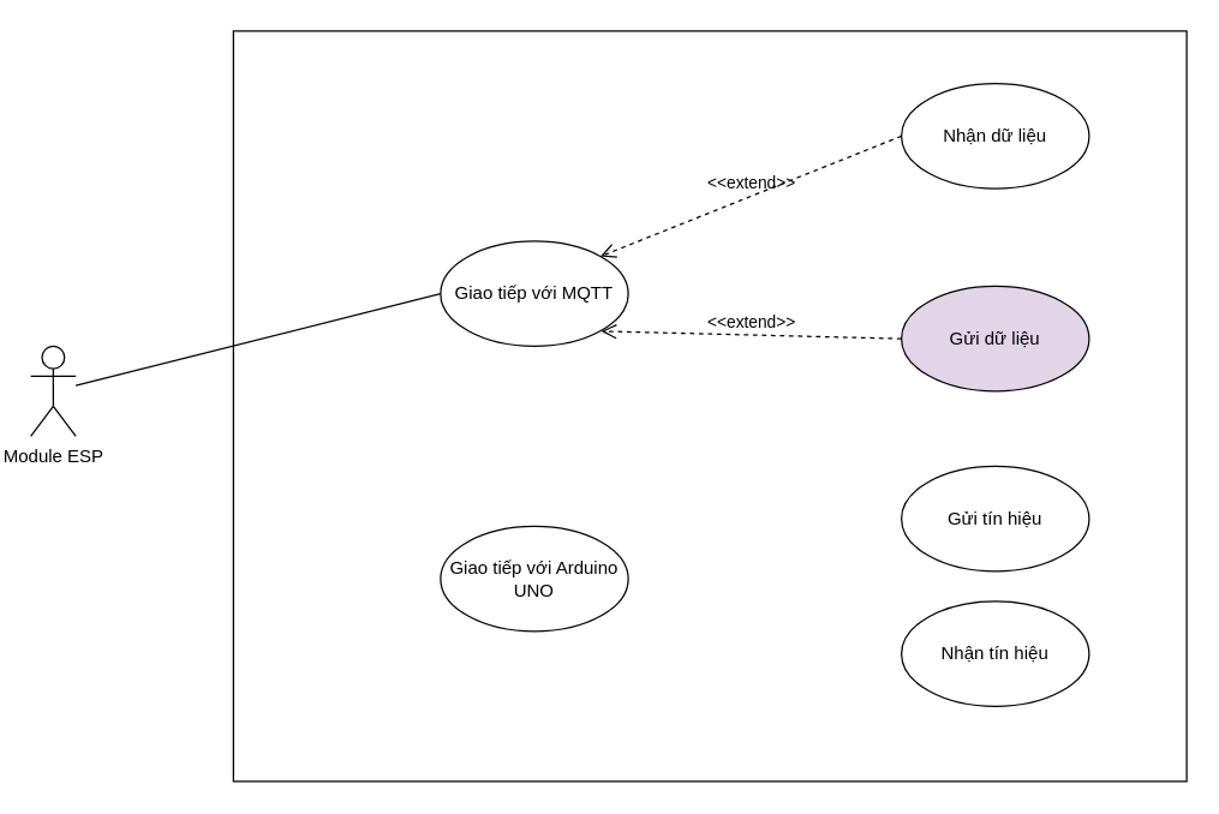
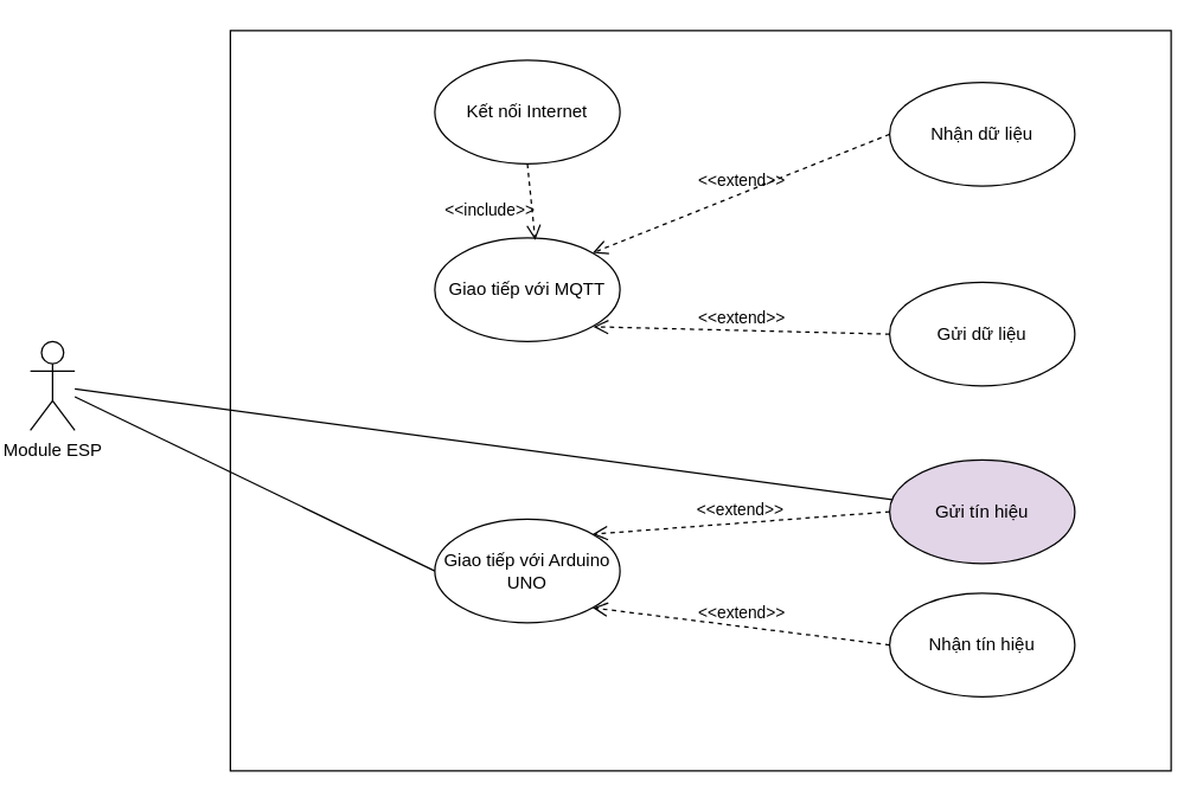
+ <mxCell id="16" value="Kết nối Internet" style="ellipse;whiteSpace=wrap;html=1;" vertex="1" parent="1"><mxGeometry x="293" y="40" width="125" height="70" as="geometry" /></mxCell>
+ <mxCell id="17" value="&amp;lt;&amp;lt;include&amp;gt;&amp;gt;" style="endArrow=open;startArrow=none;endFill=0;startFill=0;endSize=8;html=1;verticalAlign=bottom;dashed=1;labelBackgroundColor=none;exitX=0.5;exitY=1;exitDx=0;exitDy=0;entryX=0.542;entryY=0.022;entryDx=0;entryDy=0;entryPerimeter=0;" edge="1" parent="1" source="16" target="4"><mxGeometry x="0.436" y="-29" width="160" relative="1" as="geometry"><mxPoint x="610" y="155" as="sourcePoint" /><mxPoint x="409.87" y="180.35" as="targetPoint" /><mxPoint as="offset" /></mxGeometry></mxCell>
- <mxCell id="11" value="Gửi dữ liệu" style="ellipse;whiteSpace=wrap;html=1;fillColor=#e1d5e7;" vertex="1" parent="1"><mxGeometry x="600" y="190" width="125" height="70" as="geometry" /></mxCell>
+ <mxCell id="11" value="Gửi dữ liệu" style="ellipse;whiteSpace=wrap;html=1;" vertex="1" parent="1"><mxGeometry x="600" y="190" width="125" height="70" as="geometry" /></mxCell>
- <mxCell id="6" value="" style="endArrow=none;html=1;entryX=0;entryY=0.5;entryDx=0;entryDy=0;" edge="1" parent="1" source="3" target="4"><mxGeometry width="50" height="50" relative="1" as="geometry"><mxPoint x="50" y="270" as="sourcePoint" /><mxPoint x="480" y="220" as="targetPoint" /></mxGeometry></mxCell>
+ <mxCell id="6" value="" style="endArrow=none;html=1;" edge="1" parent="1" source="3" target="8"><mxGeometry width="50" height="50" relative="1" as="geometry"><mxPoint x="50" y="270" as="sourcePoint" /><mxPoint x="480" y="220" as="targetPoint" /></mxGeometry></mxCell>
+ <mxCell id="7" value="" style="endArrow=none;html=1;entryX=0;entryY=0.5;entryDx=0;entryDy=0;" edge="1" parent="1" source="3" target="5"><mxGeometry width="50" height="50" relative="1" as="geometry"><mxPoint x="60" y="260" as="sourcePoint" /><mxPoint x="305" y="215" as="targetPoint" /></mxGeometry></mxCell>
- <mxCell id="8" value="Gửi tín hiệu" style="ellipse;whiteSpace=wrap;html=1;" vertex="1" parent="1"><mxGeometry x="600" y="310" width="125" height="70" as="geometry" /></mxCell>
+ <mxCell id="8" value="Gửi tín hiệu" style="ellipse;whiteSpace=wrap;html=1;fillColor=#e1d5e7;" vertex="1" parent="1"><mxGeometry x="600" y="310" width="125" height="70" as="geometry" /></mxCell>
+ <mxCell id="14" value="&amp;lt;&amp;lt;extend&amp;gt;&amp;gt;" style="endArrow=open;startArrow=none;endFill=0;startFill=0;endSize=8;html=1;verticalAlign=bottom;dashed=1;labelBackgroundColor=none;exitX=0;exitY=0.5;exitDx=0;exitDy=0;entryX=1;entryY=0;entryDx=0;entryDy=0;" edge="1" parent="1" source="8" target="5"><mxGeometry width="160" relative="1" as="geometry"><mxPoint x="610" y="320" as="sourcePoint" /><mxPoint x="409.87" y="370.35" as="targetPoint" /></mxGeometry></mxCell>
+ <mxCell id="15" value="&amp;lt;&amp;lt;extend&amp;gt;&amp;gt;" style="endArrow=open;startArrow=none;endFill=0;startFill=0;endSize=8;html=1;verticalAlign=bottom;dashed=1;labelBackgroundColor=none;exitX=0;exitY=0.5;exitDx=0;exitDy=0;entryX=1;entryY=1;entryDx=0;entryDy=0;" edge="1" parent="1" source="9" target="5"><mxGeometry width="160" relative="1" as="geometry"><mxPoint x="620" y="330" as="sourcePoint" /><mxPoint x="419.87" y="380.35" as="targetPoint" /></mxGeometry></mxCell>
